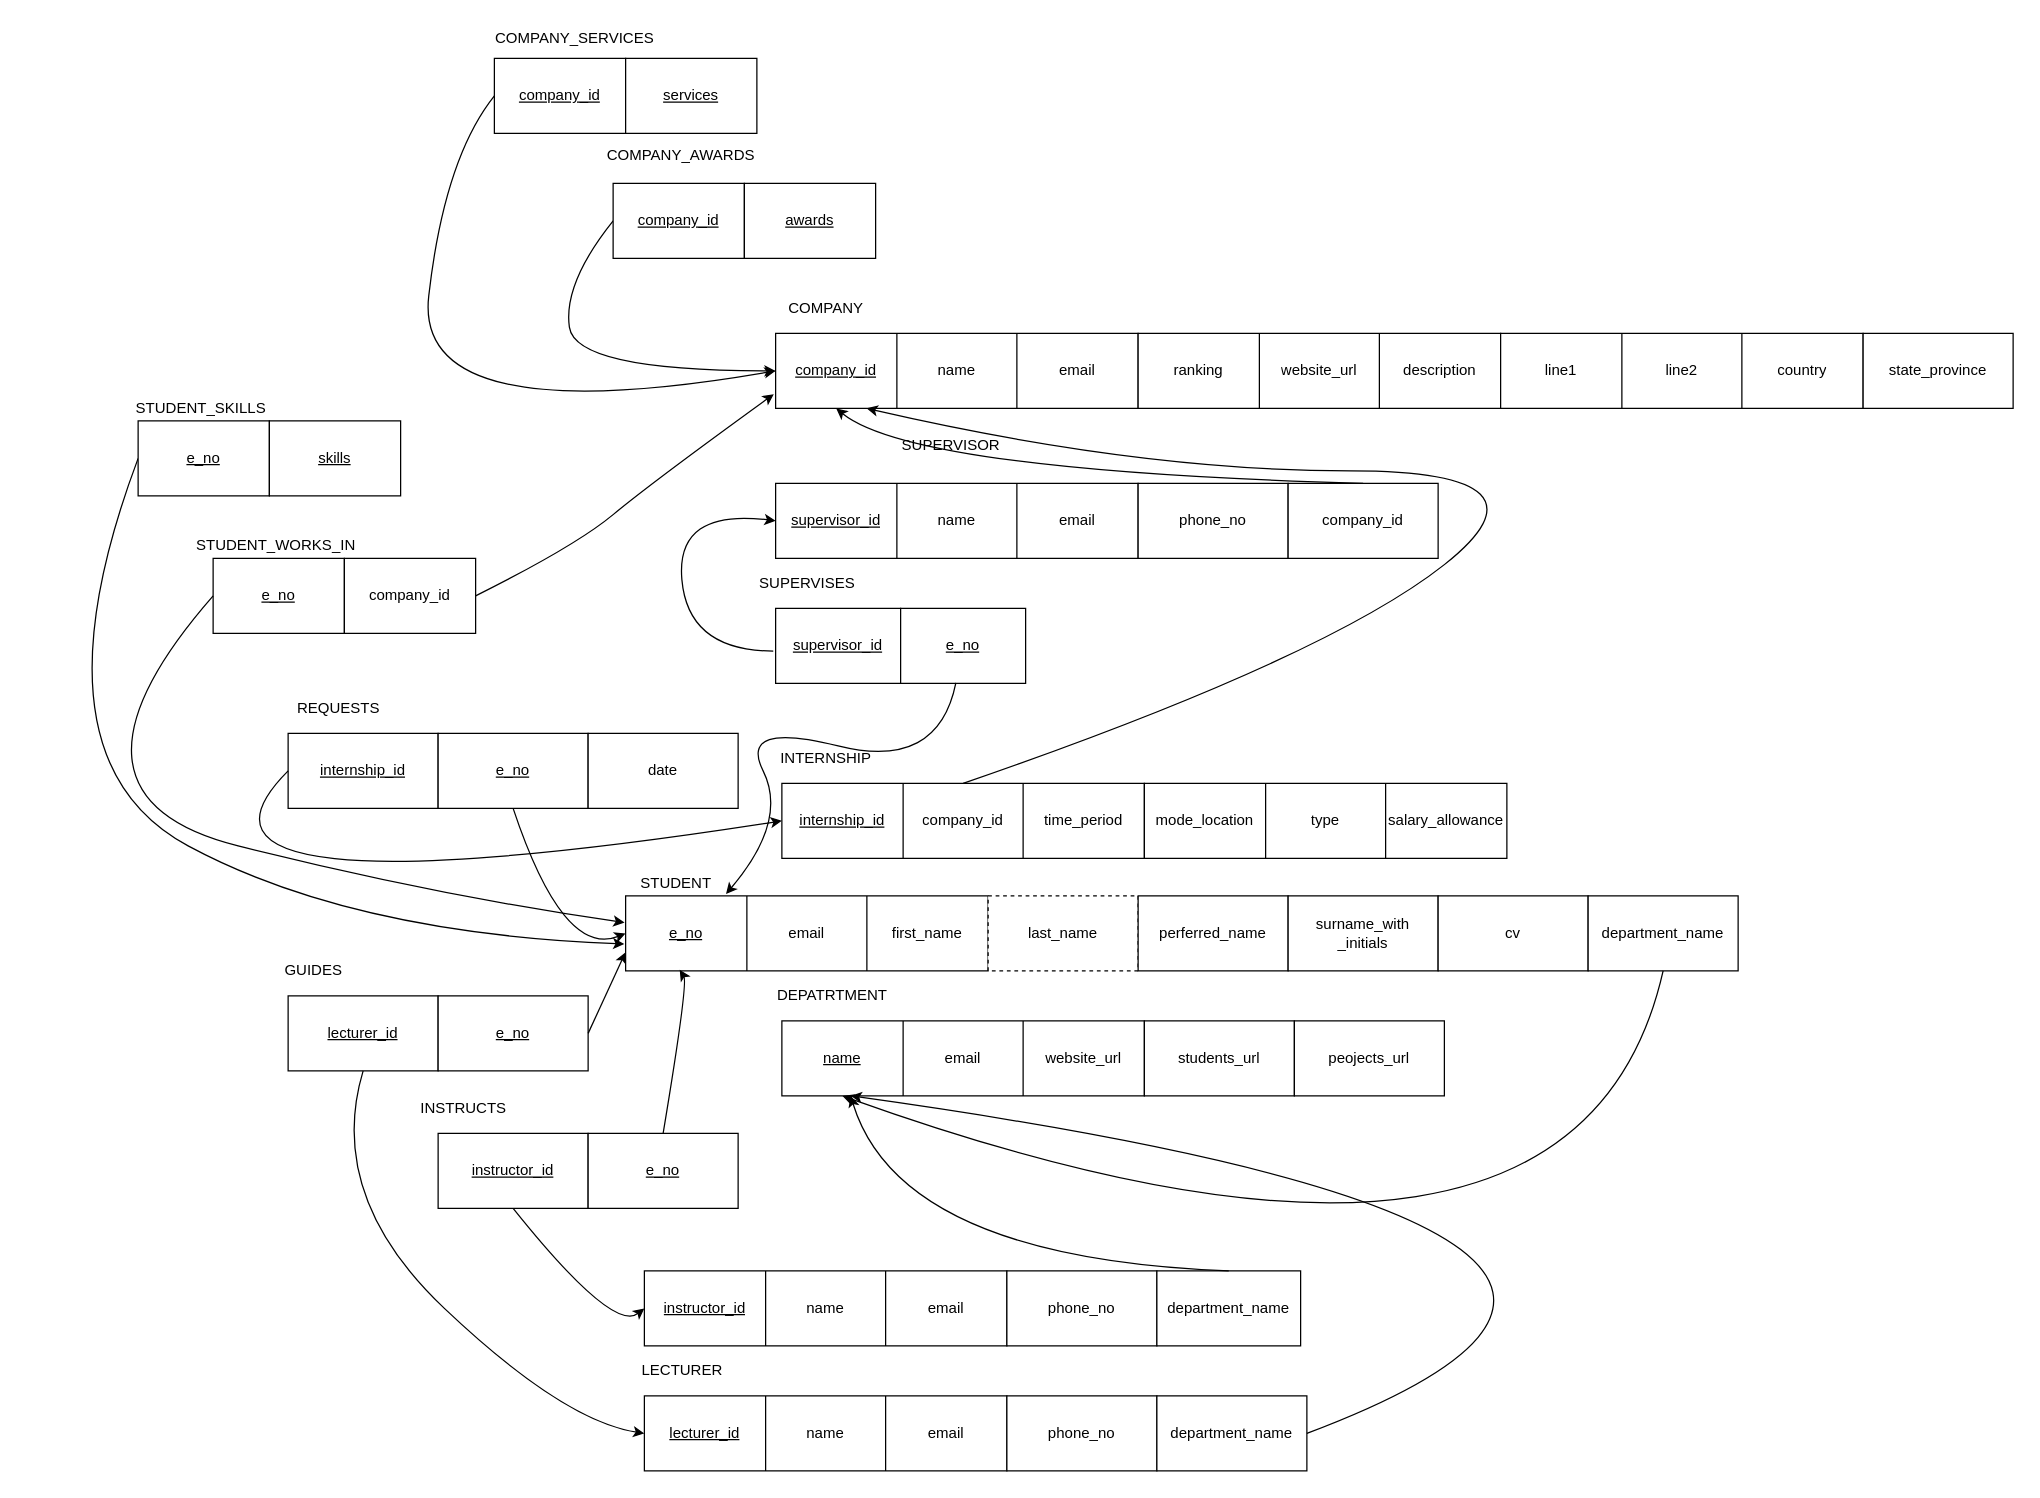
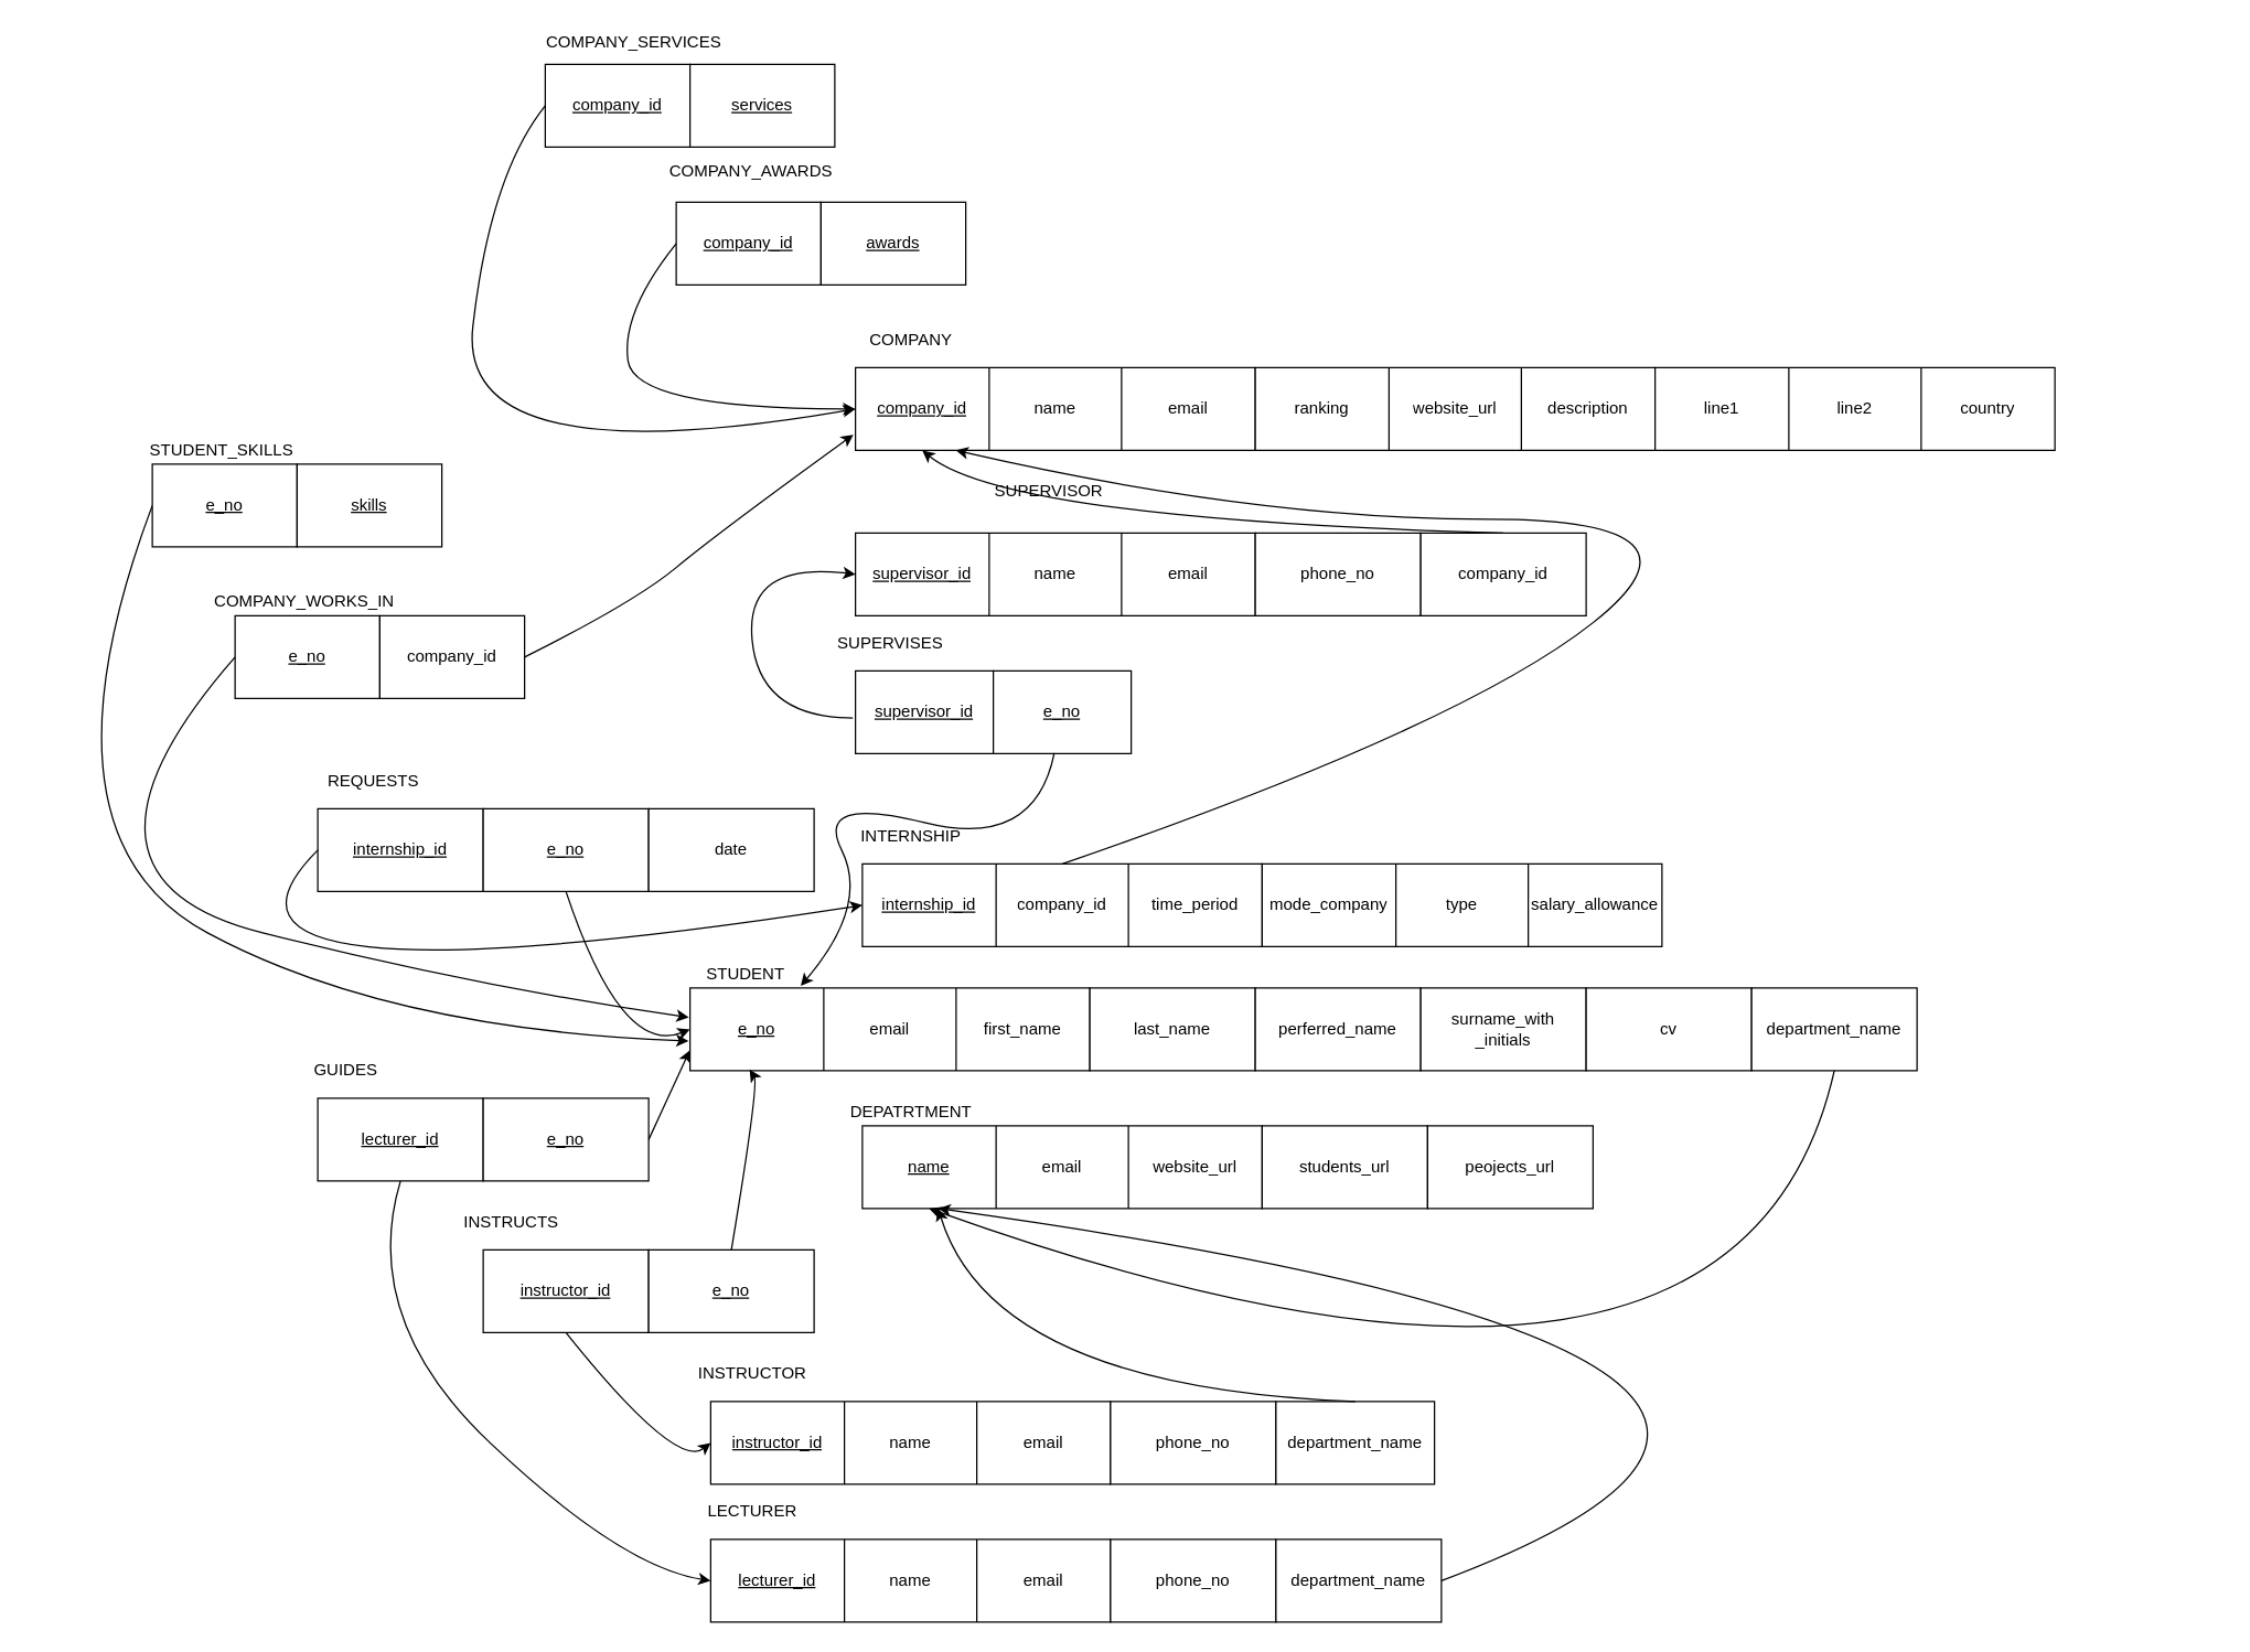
- <mxCell id="18" value="state_province" style="rounded=0;whiteSpace=wrap;html=1;" parent="1" vertex="1"><mxGeometry x="1490" y="266" width="120" height="60" as="geometry" /></mxCell>
- <mxCell id="114" value="STUDENT_WORKS_IN" style="text;html=1;align=center;verticalAlign=middle;resizable=0;points=[];autosize=1;strokeColor=none;fillColor=none;" vertex="1" parent="1"><mxGeometry x="150" y="426" width="140" height="20" as="geometry" /></mxCell>
+ <mxCell id="114" value="COMPANY_WORKS_IN" style="text;html=1;align=center;verticalAlign=middle;resizable=0;points=[];autosize=1;strokeColor=none;fillColor=none;" vertex="1" parent="1"><mxGeometry x="150" y="426" width="140" height="20" as="geometry" /></mxCell>
- <mxCell id="35" value="mode_location" style="shape=partialRectangle;html=1;whiteSpace=wrap;connectable=1;fillColor=none;top=0;left=0;bottom=0;right=0;overflow=hidden;movable=1;resizable=1;rotatable=1;deletable=1;editable=1;" parent="34" vertex="1"><mxGeometry width="97" height="60" as="geometry"><mxRectangle width="97" height="60" as="alternateBounds" /></mxGeometry></mxCell>
+ <mxCell id="35" value="mode_company" style="shape=partialRectangle;html=1;whiteSpace=wrap;connectable=1;fillColor=none;top=0;left=0;bottom=0;right=0;overflow=hidden;movable=1;resizable=1;rotatable=1;deletable=1;editable=1;" parent="34" vertex="1"><mxGeometry width="97" height="60" as="geometry"><mxRectangle width="97" height="60" as="alternateBounds" /></mxGeometry></mxCell>
- <mxCell id="44" value="last_name" style="rounded=0;whiteSpace=wrap;html=1;dashed=1;" parent="1" vertex="1"><mxGeometry x="790" y="716" width="120" height="60" as="geometry" /></mxCell>
+ <mxCell id="44" value="last_name" style="rounded=0;whiteSpace=wrap;html=1;" parent="1" vertex="1"><mxGeometry x="790" y="716" width="120" height="60" as="geometry" /></mxCell>
- <mxCell id="48" value="DEPATRTMENT" style="text;html=1;align=center;verticalAlign=middle;resizable=0;points=[];autosize=1;strokeColor=none;fillColor=none;" parent="1" vertex="1"><mxGeometry x="615" y="786" width="100" height="20" as="geometry" /></mxCell>
+ <mxCell id="48" value="DEPATRTMENT" style="text;html=1;align=center;verticalAlign=middle;resizable=0;points=[];autosize=1;strokeColor=none;fillColor=none;" parent="1" vertex="1"><mxGeometry x="610" y="796" width="100" height="20" as="geometry" /></mxCell>
+ <mxCell id="54" value="INSTRUCTOR" style="text;html=1;align=center;verticalAlign=middle;resizable=0;points=[];autosize=1;strokeColor=none;fillColor=none;" parent="1" vertex="1"><mxGeometry x="500" y="986" width="90" height="20" as="geometry" /></mxCell>
